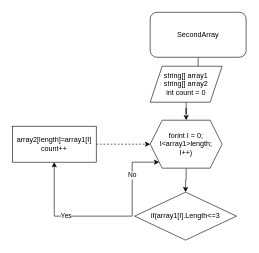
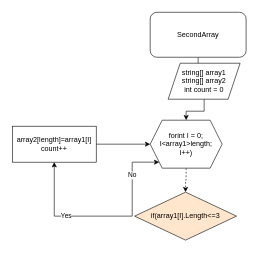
- <mxCell id="5" value="string[] array1&lt;br&gt;string[] array2&lt;br&gt;int count = 0" style="shape=parallelogram;perimeter=parallelogramPerimeter;whiteSpace=wrap;html=1;fixedSize=1;" parent="1" vertex="1"><mxGeometry x="250" y="110" width="120" height="60" as="geometry" /></mxCell>
+ <mxCell id="5" value="string[] array1&lt;br&gt;string[] array2&lt;br&gt;int count = 0" style="shape=parallelogram;perimeter=parallelogramPerimeter;whiteSpace=wrap;html=1;fixedSize=1;" parent="1" vertex="1"><mxGeometry x="280" y="105" width="120" height="60" as="geometry" /></mxCell>
- <mxCell id="9" value="" style="edgeStyle=orthogonalEdgeStyle;rounded=0;orthogonalLoop=1;jettySize=auto;html=1;dashed=1;" parent="1" source="10" target="7" edge="1"><mxGeometry relative="1" as="geometry" /></mxCell>
+ <mxCell id="9" value="" style="edgeStyle=orthogonalEdgeStyle;rounded=0;orthogonalLoop=1;jettySize=auto;html=1;" parent="1" source="10" target="7" edge="1"><mxGeometry relative="1" as="geometry" /></mxCell>
- <mxCell id="6" value="" style="edgeStyle=orthogonalEdgeStyle;rounded=0;orthogonalLoop=1;jettySize=auto;html=1;" parent="1" source="7" target="8" edge="1"><mxGeometry relative="1" as="geometry" /></mxCell>
+ <mxCell id="6" value="" style="edgeStyle=orthogonalEdgeStyle;rounded=0;orthogonalLoop=1;jettySize=auto;html=1;dashed=1;" parent="1" source="7" target="8" edge="1"><mxGeometry relative="1" as="geometry" /></mxCell>
- <mxCell id="8" value="if(array1[I].Length&amp;lt;=3" style="rhombus;whiteSpace=wrap;html=1;" parent="1" vertex="1"><mxGeometry x="224" y="320" width="170" height="80" as="geometry" /></mxCell>
+ <mxCell id="8" value="if(array1[I].Length&amp;lt;=3" style="rhombus;whiteSpace=wrap;html=1;fillColor=#ffe6cc;" parent="1" vertex="1"><mxGeometry x="224" y="320" width="170" height="80" as="geometry" /></mxCell>
